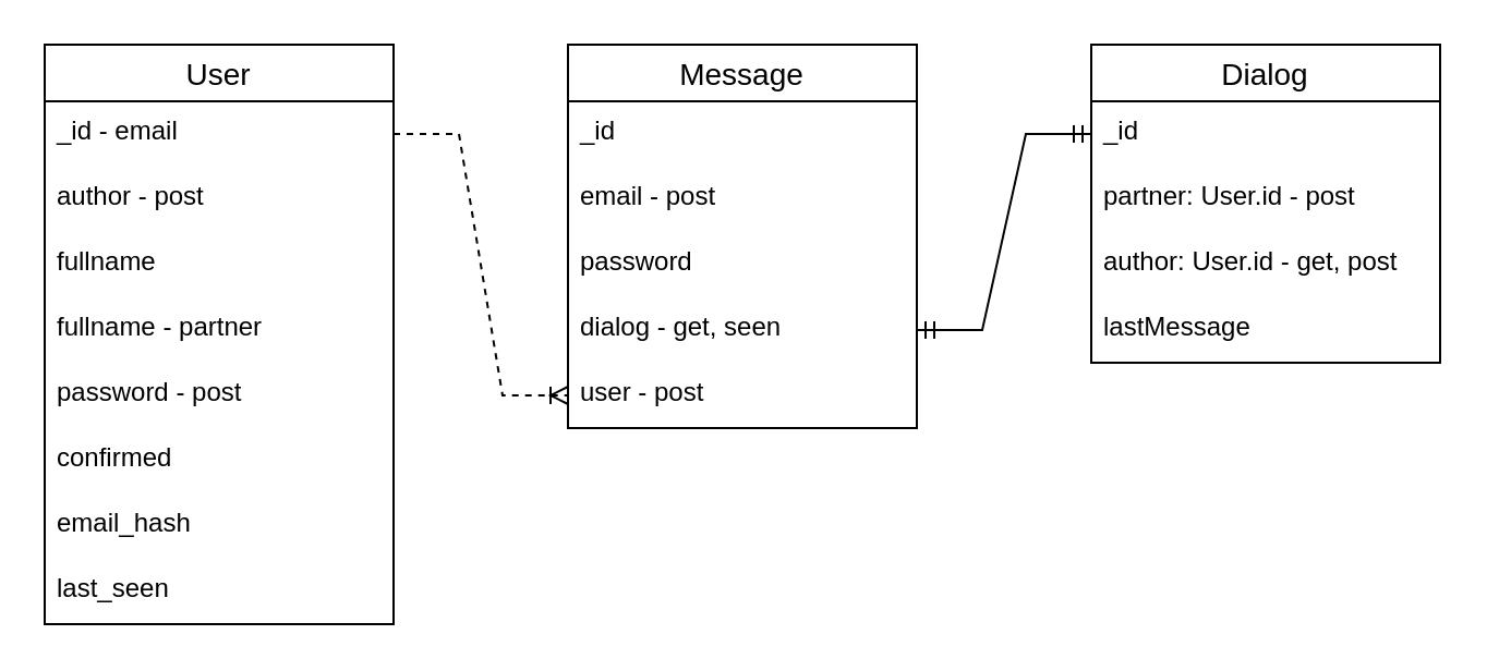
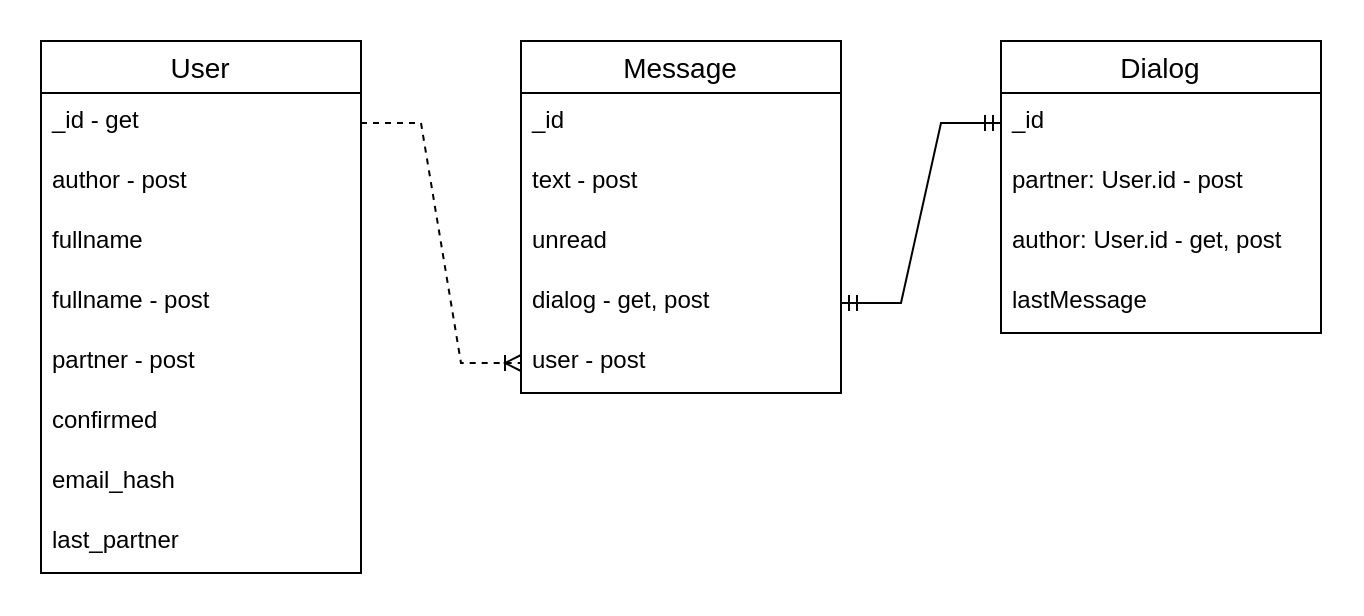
- <mxCell id="3" value="_id - email" style="text;strokeColor=none;fillColor=none;spacingLeft=4;spacingRight=4;overflow=hidden;rotatable=0;points=[[0,0.5],[1,0.5]];portConstraint=eastwest;fontSize=12;" vertex="1" parent="2"><mxGeometry y="26" width="160" height="30" as="geometry" /></mxCell>
+ <mxCell id="3" value="_id - get" style="text;strokeColor=none;fillColor=none;spacingLeft=4;spacingRight=4;overflow=hidden;rotatable=0;points=[[0,0.5],[1,0.5]];portConstraint=eastwest;fontSize=12;" vertex="1" parent="2"><mxGeometry y="26" width="160" height="30" as="geometry" /></mxCell>
- <mxCell id="18" value="email - post" style="text;strokeColor=none;fillColor=none;spacingLeft=4;spacingRight=4;overflow=hidden;rotatable=0;points=[[0,0.5],[1,0.5]];portConstraint=eastwest;fontSize=12;" vertex="1" parent="16"><mxGeometry y="56" width="160" height="30" as="geometry" /></mxCell>
+ <mxCell id="18" value="text - post" style="text;strokeColor=none;fillColor=none;spacingLeft=4;spacingRight=4;overflow=hidden;rotatable=0;points=[[0,0.5],[1,0.5]];portConstraint=eastwest;fontSize=12;" vertex="1" parent="16"><mxGeometry y="56" width="160" height="30" as="geometry" /></mxCell>
- <mxCell id="19" value="password" style="text;strokeColor=none;fillColor=none;spacingLeft=4;spacingRight=4;overflow=hidden;rotatable=0;points=[[0,0.5],[1,0.5]];portConstraint=eastwest;fontSize=12;" vertex="1" parent="16"><mxGeometry y="86" width="160" height="30" as="geometry" /></mxCell>
+ <mxCell id="19" value="unread" style="text;strokeColor=none;fillColor=none;spacingLeft=4;spacingRight=4;overflow=hidden;rotatable=0;points=[[0,0.5],[1,0.5]];portConstraint=eastwest;fontSize=12;" vertex="1" parent="16"><mxGeometry y="86" width="160" height="30" as="geometry" /></mxCell>
- <mxCell id="6" value="fullname - partner" style="text;strokeColor=none;fillColor=none;spacingLeft=4;spacingRight=4;overflow=hidden;rotatable=0;points=[[0,0.5],[1,0.5]];portConstraint=eastwest;fontSize=12;" vertex="1" parent="2"><mxGeometry y="116" width="160" height="30" as="geometry" /></mxCell>
+ <mxCell id="6" value="fullname - post" style="text;strokeColor=none;fillColor=none;spacingLeft=4;spacingRight=4;overflow=hidden;rotatable=0;points=[[0,0.5],[1,0.5]];portConstraint=eastwest;fontSize=12;" vertex="1" parent="2"><mxGeometry y="116" width="160" height="30" as="geometry" /></mxCell>
- <mxCell id="20" value="dialog - get, seen" style="text;strokeColor=none;fillColor=none;spacingLeft=4;spacingRight=4;overflow=hidden;rotatable=0;points=[[0,0.5],[1,0.5]];portConstraint=eastwest;fontSize=12;" vertex="1" parent="16"><mxGeometry y="116" width="160" height="30" as="geometry" /></mxCell>
+ <mxCell id="20" value="dialog - get, post" style="text;strokeColor=none;fillColor=none;spacingLeft=4;spacingRight=4;overflow=hidden;rotatable=0;points=[[0,0.5],[1,0.5]];portConstraint=eastwest;fontSize=12;" vertex="1" parent="16"><mxGeometry y="116" width="160" height="30" as="geometry" /></mxCell>
- <mxCell id="7" value="password - post" style="text;strokeColor=none;fillColor=none;spacingLeft=4;spacingRight=4;overflow=hidden;rotatable=0;points=[[0,0.5],[1,0.5]];portConstraint=eastwest;fontSize=12;" vertex="1" parent="2"><mxGeometry y="146" width="160" height="30" as="geometry" /></mxCell>
+ <mxCell id="7" value="partner - post" style="text;strokeColor=none;fillColor=none;spacingLeft=4;spacingRight=4;overflow=hidden;rotatable=0;points=[[0,0.5],[1,0.5]];portConstraint=eastwest;fontSize=12;" vertex="1" parent="2"><mxGeometry y="146" width="160" height="30" as="geometry" /></mxCell>
- <mxCell id="10" value="last_seen" style="text;strokeColor=none;fillColor=none;spacingLeft=4;spacingRight=4;overflow=hidden;rotatable=0;points=[[0,0.5],[1,0.5]];portConstraint=eastwest;fontSize=12;" vertex="1" parent="2"><mxGeometry y="236" width="160" height="30" as="geometry" /></mxCell>
+ <mxCell id="10" value="last_partner" style="text;strokeColor=none;fillColor=none;spacingLeft=4;spacingRight=4;overflow=hidden;rotatable=0;points=[[0,0.5],[1,0.5]];portConstraint=eastwest;fontSize=12;" vertex="1" parent="2"><mxGeometry y="236" width="160" height="30" as="geometry" /></mxCell>
